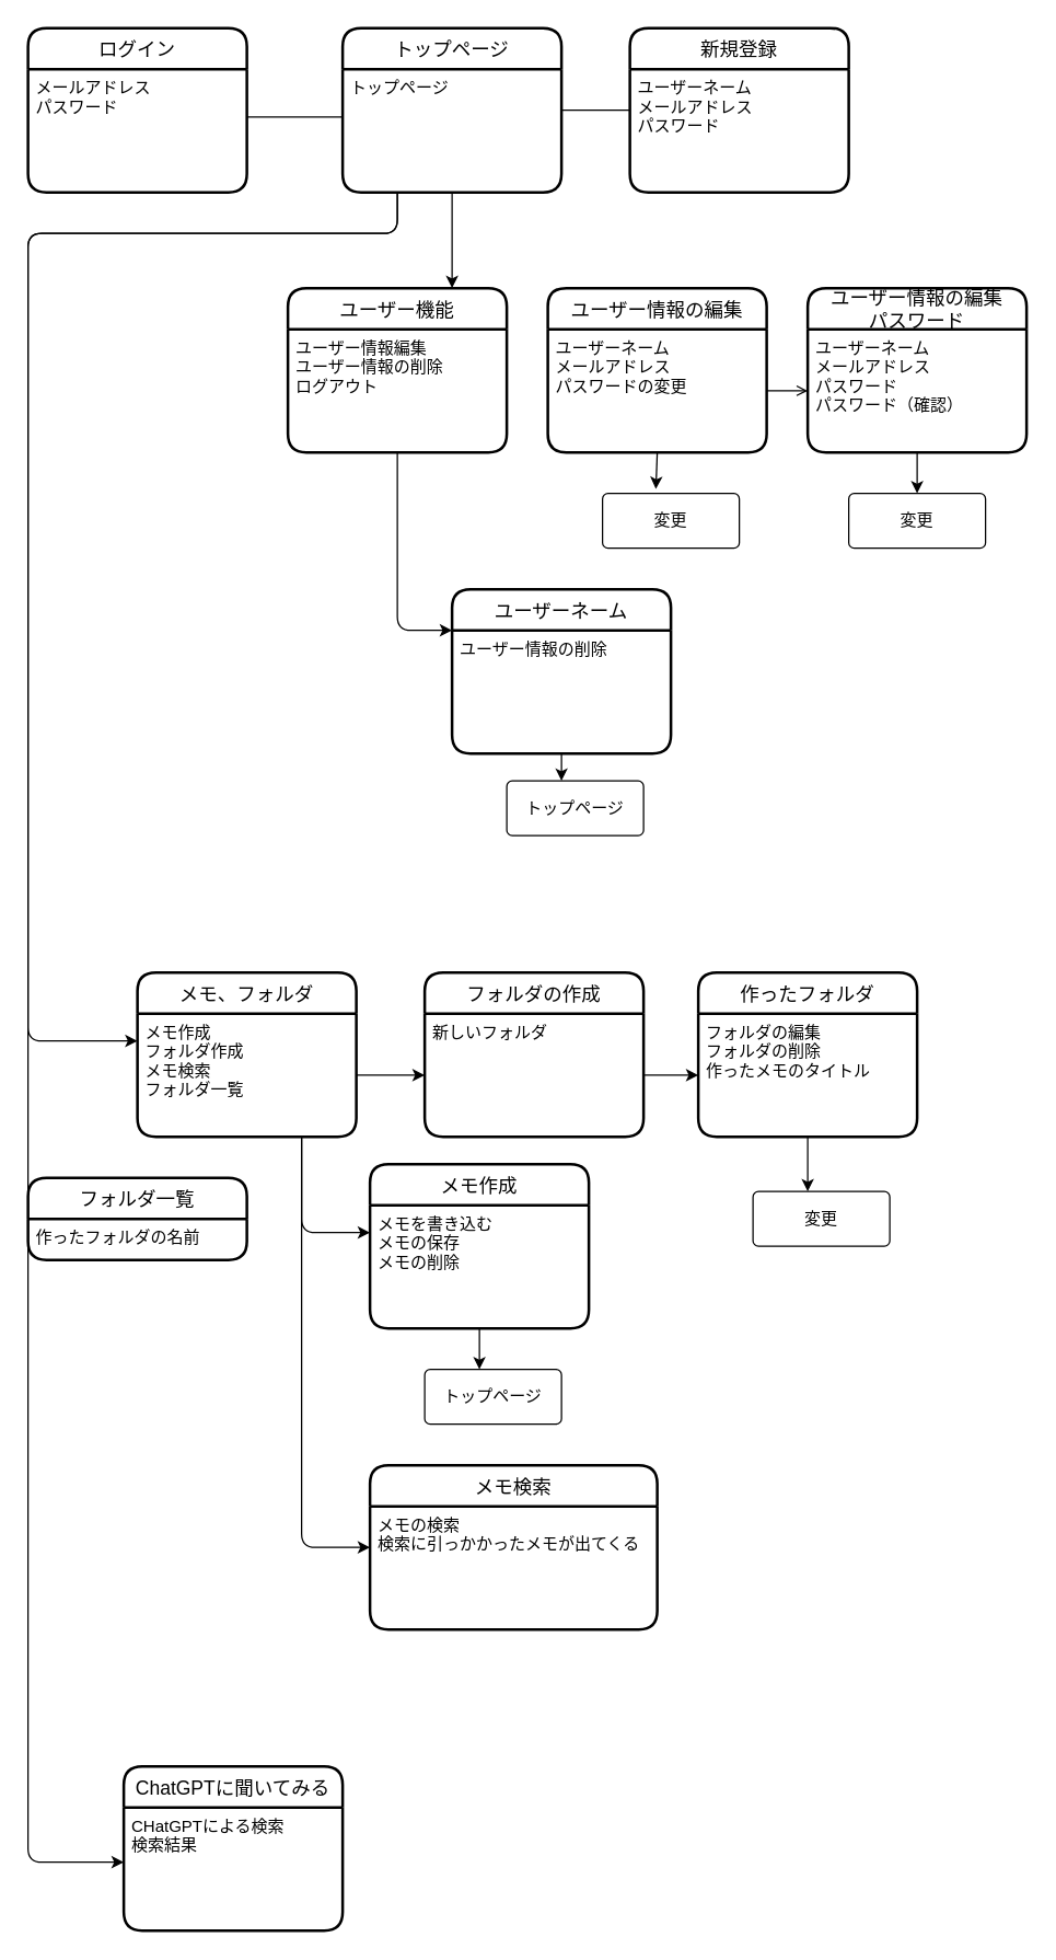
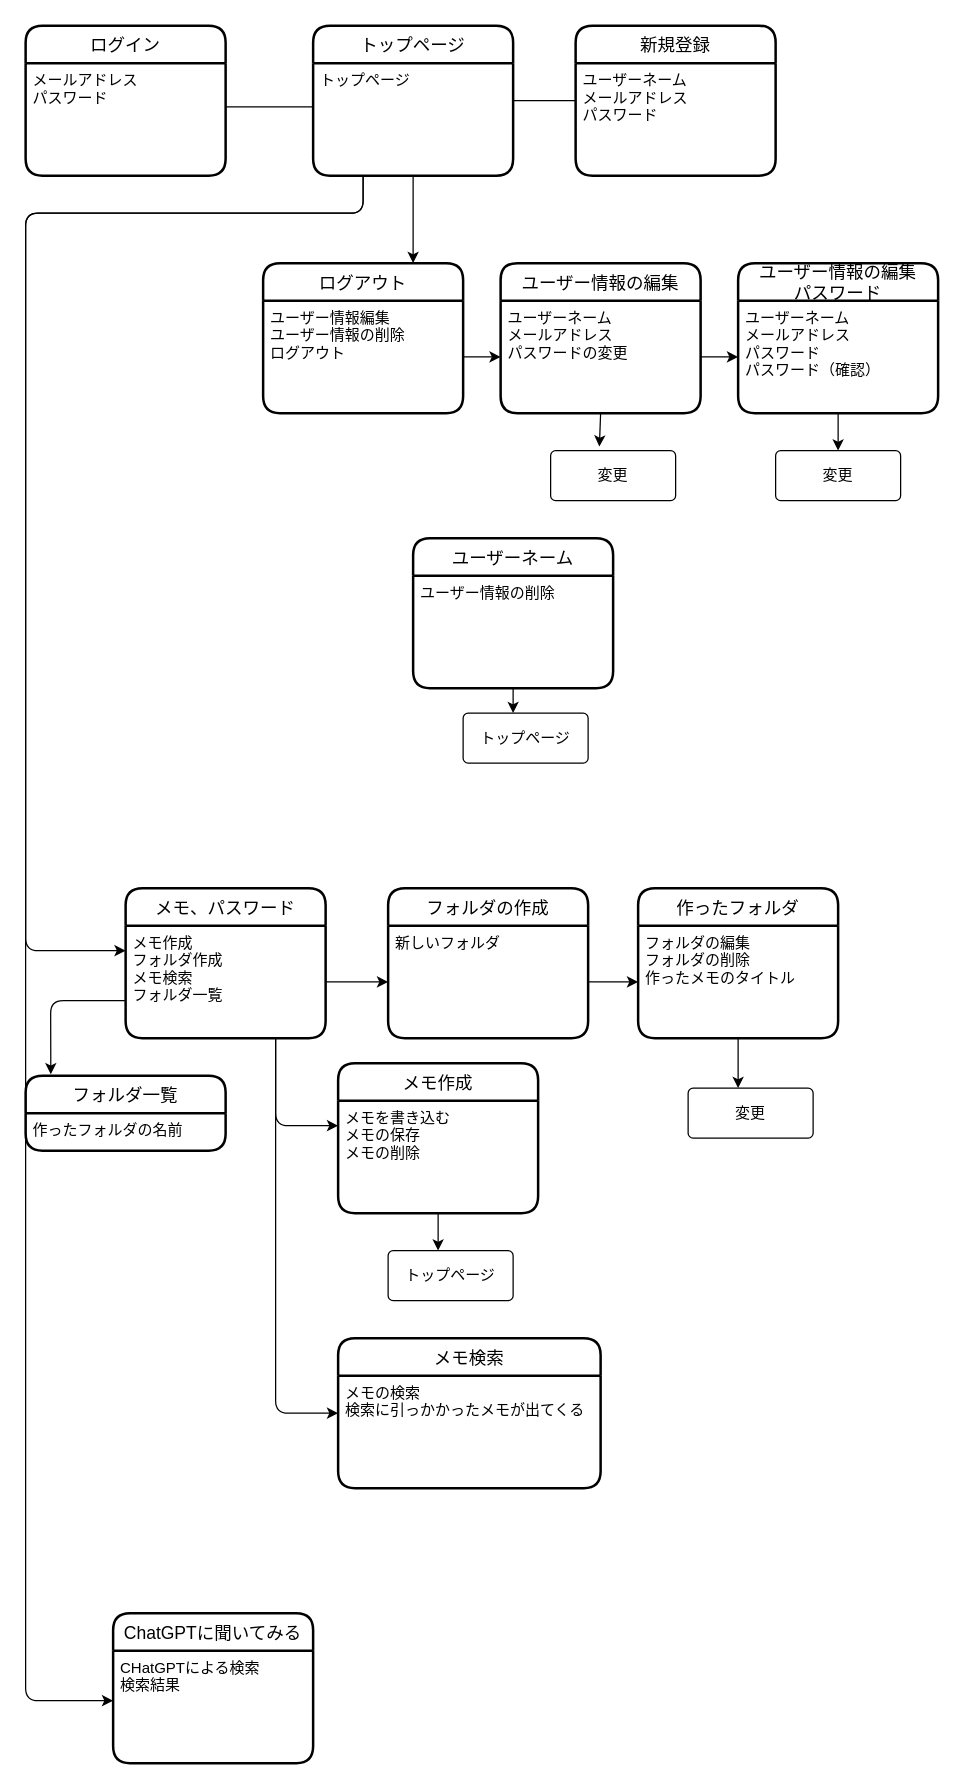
- <mxCell id="10" value="ユーザー機能" style="swimlane;childLayout=stackLayout;horizontal=1;startSize=30;horizontalStack=0;rounded=1;fontSize=14;fontStyle=0;strokeWidth=2;resizeParent=0;resizeLast=1;shadow=0;dashed=0;align=center;" vertex="1" parent="1"><mxGeometry x="210" y="210" width="160" height="120" as="geometry" /></mxCell>
+ <mxCell id="10" value="ログアウト" style="swimlane;childLayout=stackLayout;horizontal=1;startSize=30;horizontalStack=0;rounded=1;fontSize=14;fontStyle=0;strokeWidth=2;resizeParent=0;resizeLast=1;shadow=0;dashed=0;align=center;" vertex="1" parent="1"><mxGeometry x="210" y="210" width="160" height="120" as="geometry" /></mxCell>
+ <mxCell id="12" style="edgeStyle=none;html=1;exitX=1;exitY=0.5;exitDx=0;exitDy=0;entryX=0;entryY=0.5;entryDx=0;entryDy=0;" edge="1" parent="1" source="11" target="14"><mxGeometry relative="1" as="geometry"><mxPoint x="320" y="285" as="targetPoint" /></mxGeometry></mxCell>
- <mxCell id="15" style="edgeStyle=none;html=1;exitX=1;exitY=0.5;exitDx=0;exitDy=0;entryX=0;entryY=0.5;entryDx=0;entryDy=0;endArrow=open;" edge="1" parent="1" source="14" target="17"><mxGeometry relative="1" as="geometry"><mxPoint x="500" y="285" as="targetPoint" /><Array as="points"><mxPoint x="560" y="285" /></Array></mxGeometry></mxCell>
+ <mxCell id="15" style="edgeStyle=none;html=1;exitX=1;exitY=0.5;exitDx=0;exitDy=0;entryX=0;entryY=0.5;entryDx=0;entryDy=0;" edge="1" parent="1" source="14" target="17"><mxGeometry relative="1" as="geometry"><mxPoint x="500" y="285" as="targetPoint" /><Array as="points"><mxPoint x="560" y="285" /></Array></mxGeometry></mxCell>
- <mxCell id="23" style="edgeStyle=none;html=1;exitX=0.5;exitY=1;exitDx=0;exitDy=0;entryX=0;entryY=0;entryDx=0;entryDy=0;" edge="1" parent="1" source="11" target="26"><mxGeometry relative="1" as="geometry"><mxPoint x="260" y="450" as="targetPoint" /><Array as="points"><mxPoint x="290" y="460" /></Array></mxGeometry></mxCell>
- <mxCell id="29" value="メモ、フォルダ" style="swimlane;childLayout=stackLayout;horizontal=1;startSize=30;horizontalStack=0;rounded=1;fontSize=14;fontStyle=0;strokeWidth=2;resizeParent=0;resizeLast=1;shadow=0;dashed=0;align=center;" vertex="1" parent="1"><mxGeometry x="100" y="710" width="160" height="120" as="geometry" /></mxCell>
+ <mxCell id="29" value="メモ、パスワード" style="swimlane;childLayout=stackLayout;horizontal=1;startSize=30;horizontalStack=0;rounded=1;fontSize=14;fontStyle=0;strokeWidth=2;resizeParent=0;resizeLast=1;shadow=0;dashed=0;align=center;" vertex="1" parent="1"><mxGeometry x="100" y="710" width="160" height="120" as="geometry" /></mxCell>
+ <mxCell id="31" style="edgeStyle=none;html=1;exitX=0;exitY=0.667;exitDx=0;exitDy=0;exitPerimeter=0;entryX=0.126;entryY=-0.018;entryDx=0;entryDy=0;entryPerimeter=0;" edge="1" parent="1" source="30" target="32"><mxGeometry relative="1" as="geometry"><mxPoint x="40" y="850" as="targetPoint" /><Array as="points"><mxPoint x="40" y="800" /></Array></mxGeometry></mxCell>
